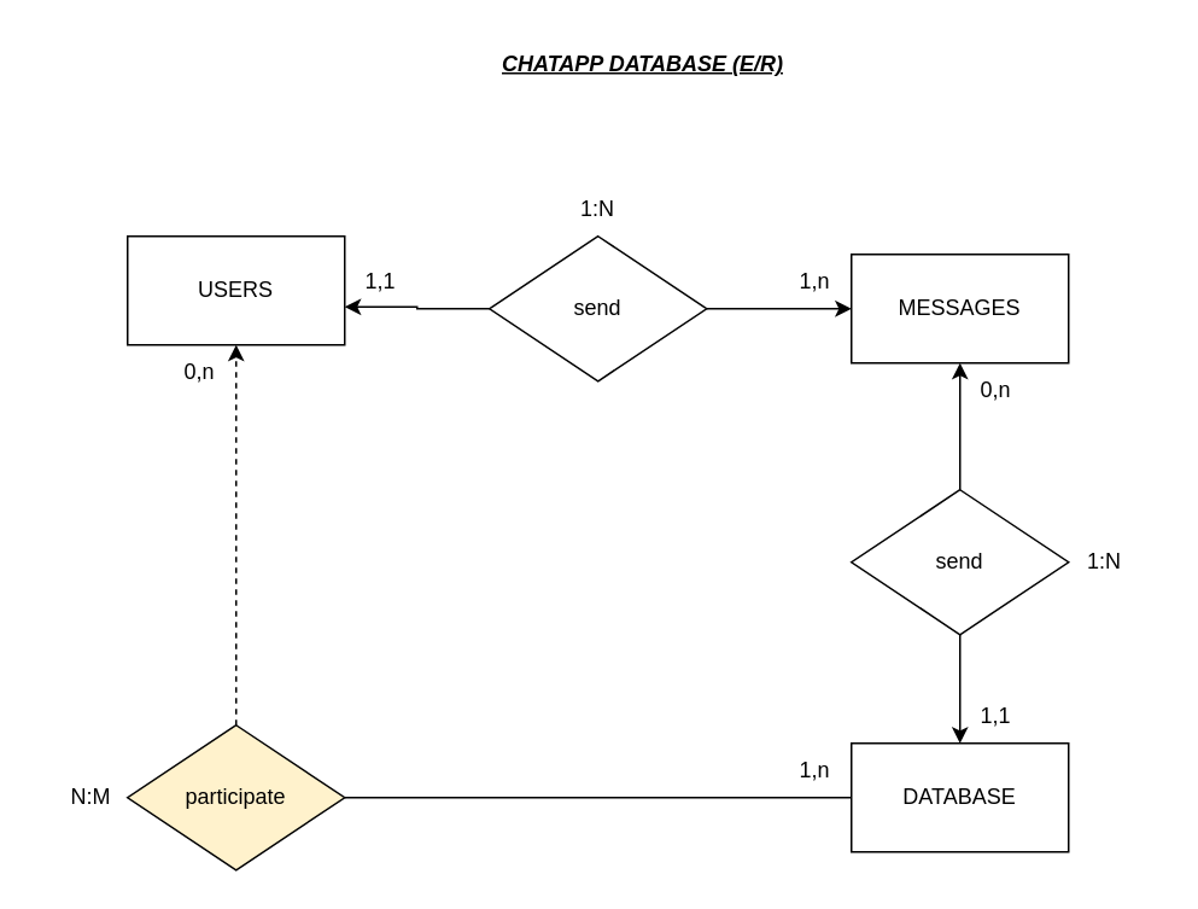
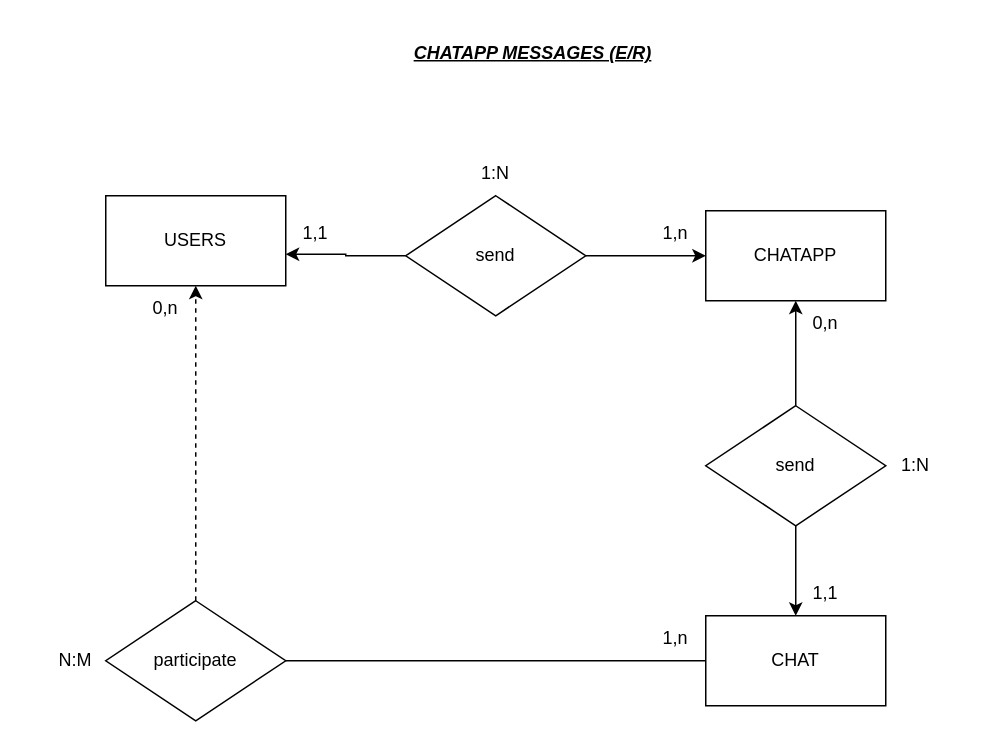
- <mxCell id="23" value="&lt;b&gt;&lt;i&gt;&lt;u&gt;CHATAPP DATABASE (E/R)&lt;/u&gt;&lt;/i&gt;&lt;/b&gt;" style="text;html=1;strokeColor=none;fillColor=none;align=center;verticalAlign=middle;whiteSpace=wrap;rounded=0;" vertex="1" parent="1"><mxGeometry x="250" y="20" width="210" height="30" as="geometry" /></mxCell>
+ <mxCell id="23" value="&lt;b&gt;&lt;i&gt;&lt;u&gt;CHATAPP MESSAGES (E/R)&lt;/u&gt;&lt;/i&gt;&lt;/b&gt;" style="text;html=1;strokeColor=none;fillColor=none;align=center;verticalAlign=middle;whiteSpace=wrap;rounded=0;" vertex="1" parent="1"><mxGeometry x="250" y="20" width="210" height="30" as="geometry" /></mxCell>
- <mxCell id="3" value="MESSAGES" style="rounded=0;whiteSpace=wrap;html=1;" vertex="1" parent="1"><mxGeometry x="470" y="140" width="120" height="60" as="geometry" /></mxCell>
+ <mxCell id="3" value="CHATAPP" style="rounded=0;whiteSpace=wrap;html=1;" vertex="1" parent="1"><mxGeometry x="470" y="140" width="120" height="60" as="geometry" /></mxCell>
- <mxCell id="13" value="participate" style="rhombus;whiteSpace=wrap;html=1;fillColor=#fff2cc;" vertex="1" parent="1"><mxGeometry x="70" y="400" width="120" height="80" as="geometry" /></mxCell>
+ <mxCell id="13" value="participate" style="rhombus;whiteSpace=wrap;html=1;" vertex="1" parent="1"><mxGeometry x="70" y="400" width="120" height="80" as="geometry" /></mxCell>
- <mxCell id="4" value="DATABASE" style="rounded=0;whiteSpace=wrap;html=1;" vertex="1" parent="1"><mxGeometry x="470" y="410" width="120" height="60" as="geometry" /></mxCell>
+ <mxCell id="4" value="CHAT" style="rounded=0;whiteSpace=wrap;html=1;" vertex="1" parent="1"><mxGeometry x="470" y="410" width="120" height="60" as="geometry" /></mxCell>
